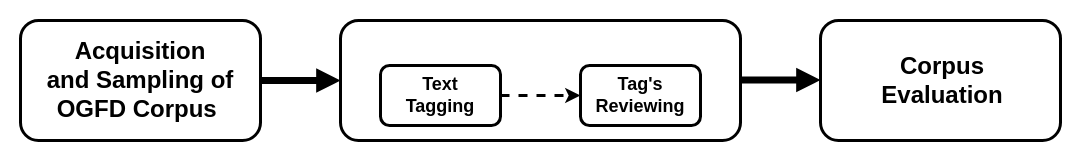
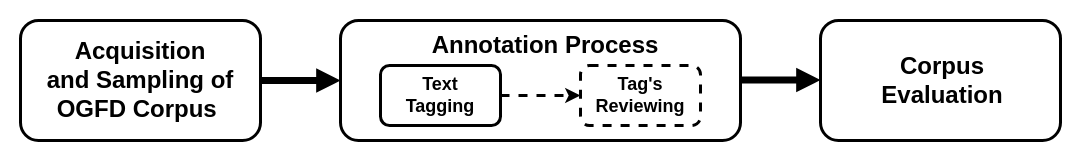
+ <mxCell id="6" value="Annotation Process" style="text;html=1;strokeColor=none;fillColor=none;align=center;verticalAlign=middle;whiteSpace=wrap;rounded=0;strokeWidth=6;fontSize=24;fontStyle=1" vertex="1" parent="1"><mxGeometry x="410" y="30" width="270" height="30" as="geometry" /></mxCell>
- <mxCell id="12" value="Tag's&lt;br style=&quot;font-size: 18px;&quot;&gt;Reviewing" style="rounded=1;whiteSpace=wrap;html=1;strokeWidth=3;fontSize=18;fontStyle=1" vertex="1" parent="1"><mxGeometry x="580" y="65" width="120" height="60" as="geometry" /></mxCell>
+ <mxCell id="12" value="Tag's&lt;br style=&quot;font-size: 18px;&quot;&gt;Reviewing" style="rounded=1;whiteSpace=wrap;html=1;strokeWidth=3;fontSize=18;fontStyle=1;dashed=1;" vertex="1" parent="1"><mxGeometry x="580" y="65" width="120" height="60" as="geometry" /></mxCell>
